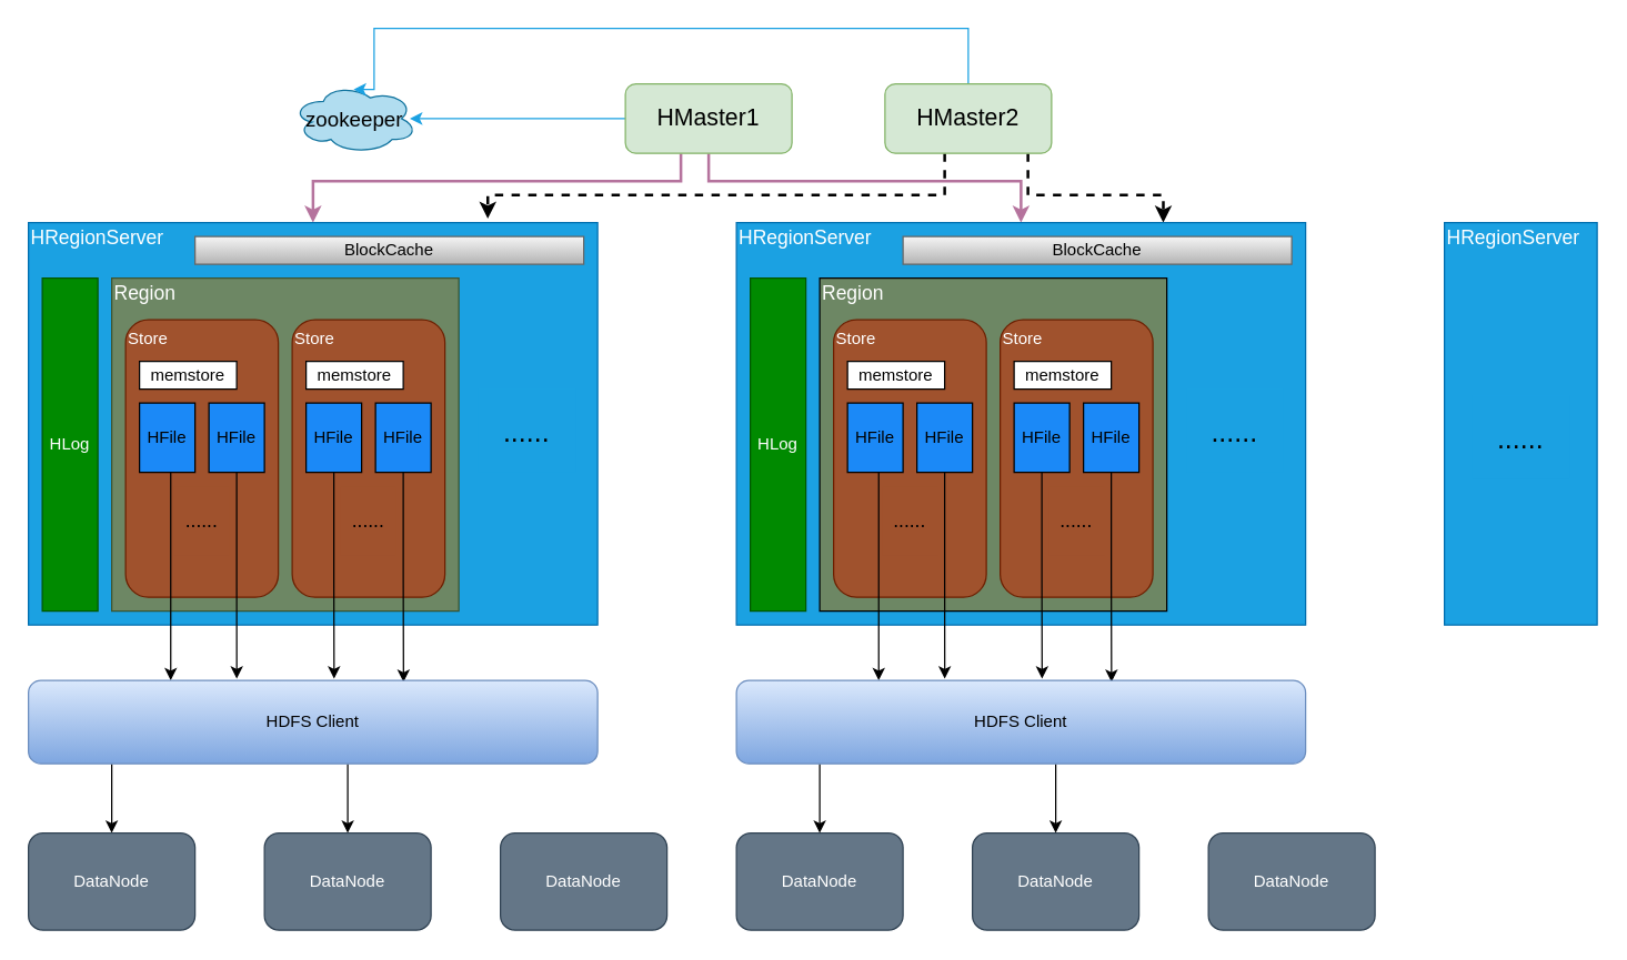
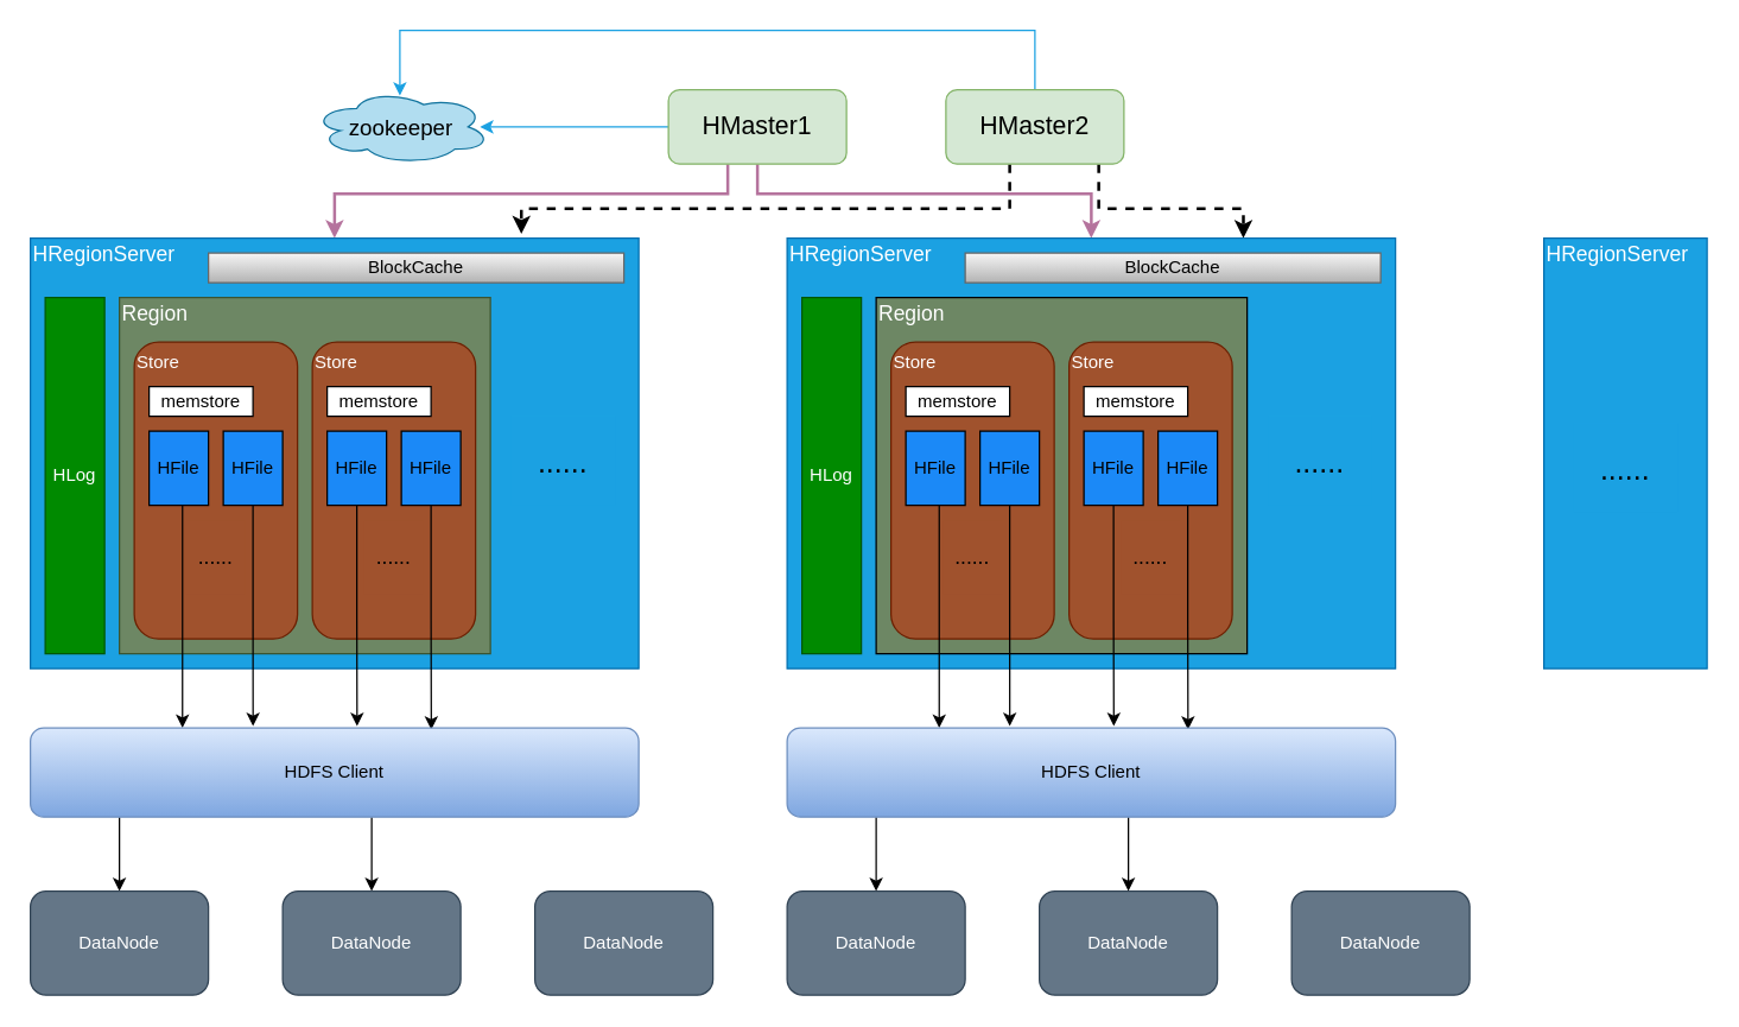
- <mxCell id="2" value="&lt;font style=&quot;font-size: 15px&quot;&gt;zookeeper&lt;/font&gt;" style="ellipse;shape=cloud;whiteSpace=wrap;html=1;strokeWidth=1;fillColor=#b1ddf0;strokeColor=#10739e;" vertex="1" parent="1"><mxGeometry x="210" y="60" width="90" height="50" as="geometry" /></mxCell>
+ <mxCell id="2" value="&lt;font style=&quot;font-size: 15px&quot;&gt;zookeeper&lt;/font&gt;" style="ellipse;shape=cloud;whiteSpace=wrap;html=1;strokeWidth=1;fillColor=#b1ddf0;strokeColor=#10739e;" vertex="1" parent="1"><mxGeometry x="210" y="60" width="120" height="50" as="geometry" /></mxCell>
